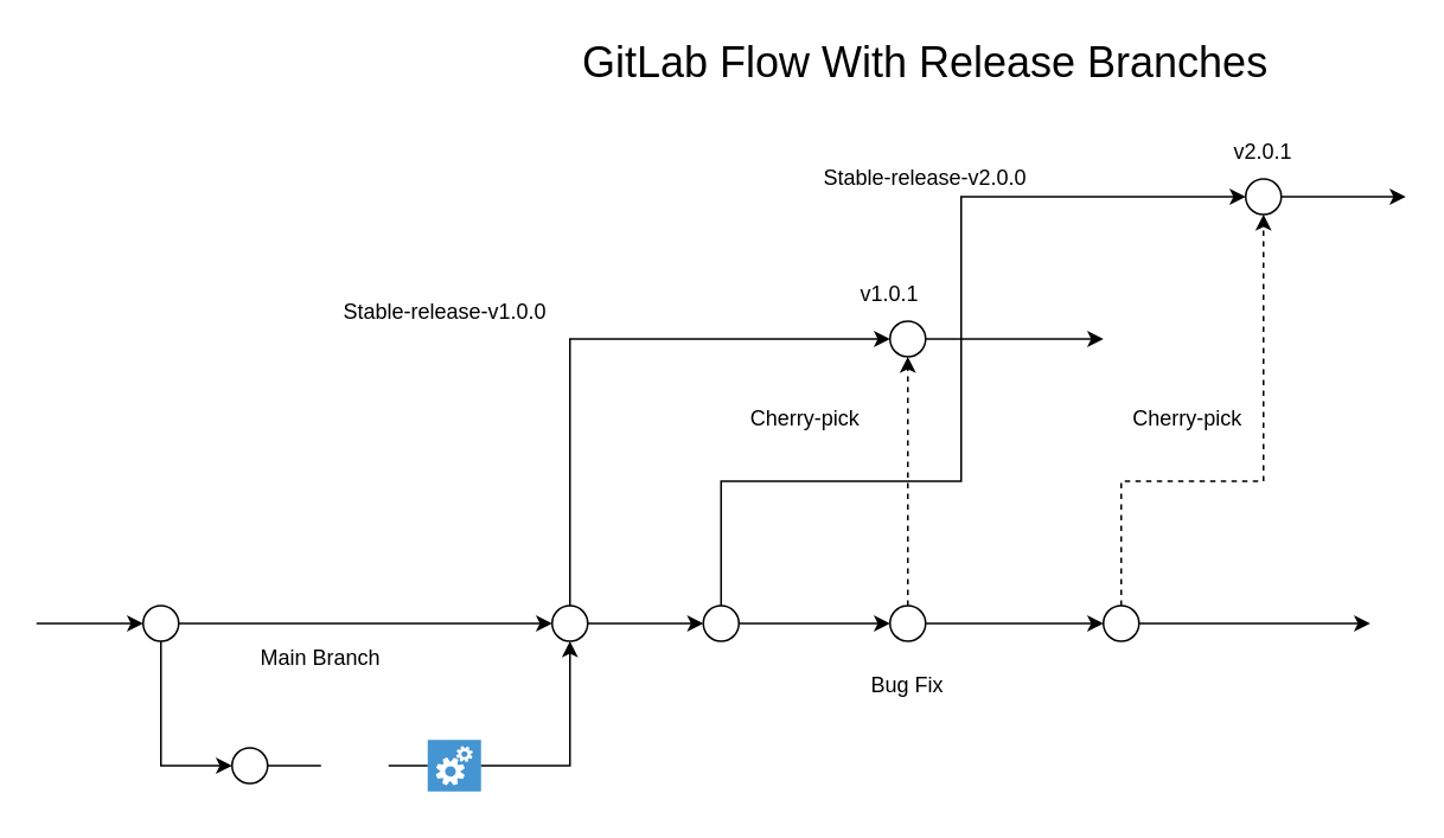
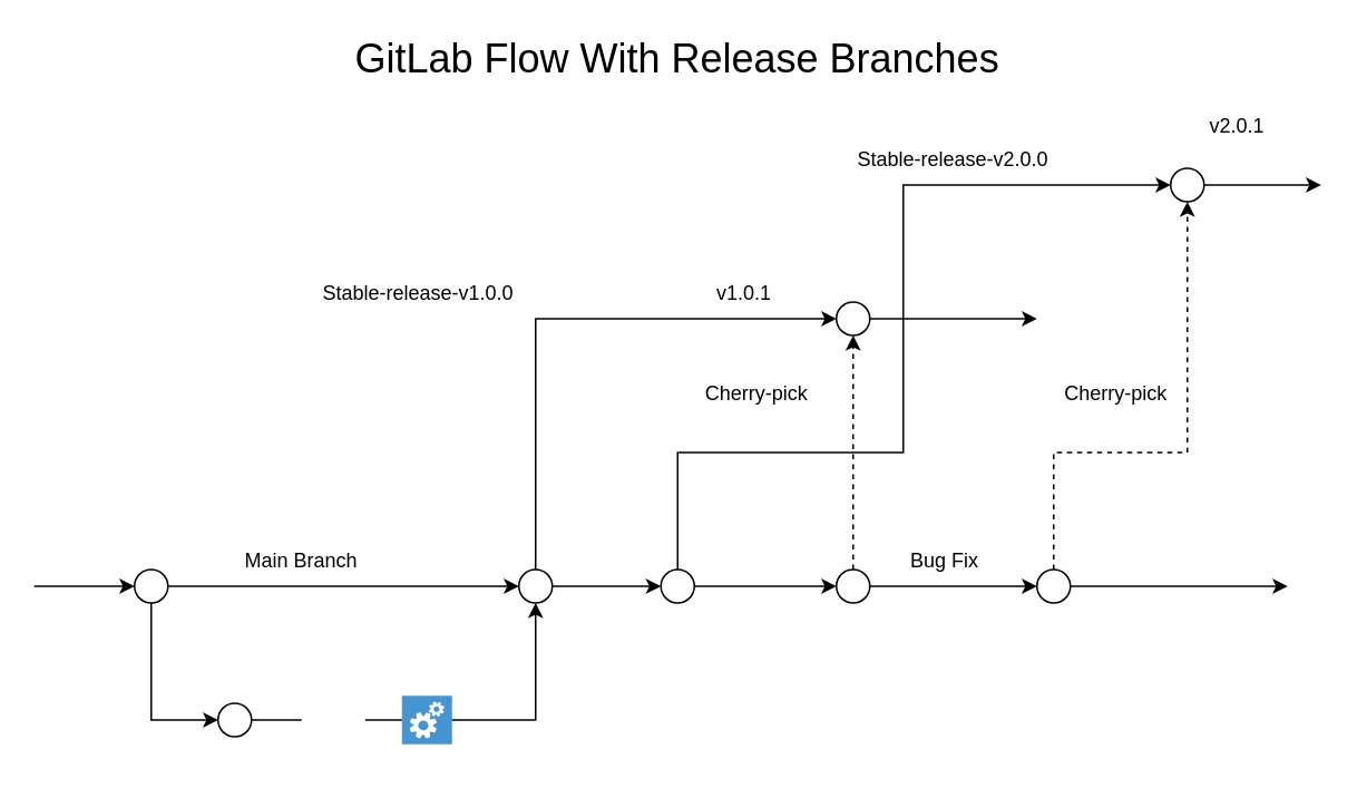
- <mxCell id="36" value="GitLab Flow With Release Branches" style="text;html=1;align=center;verticalAlign=middle;whiteSpace=wrap;rounded=0;fontSize=24;" vertex="1" parent="1"><mxGeometry x="295" y="20" width="450" height="30" as="geometry" /></mxCell>
+ <mxCell id="36" value="GitLab Flow With Release Branches" style="text;html=1;align=center;verticalAlign=middle;whiteSpace=wrap;rounded=0;fontSize=24;" vertex="1" parent="1"><mxGeometry x="180" y="20" width="450" height="30" as="geometry" /></mxCell>
- <mxCell id="34" value="v2.0.1" style="text;html=1;align=center;verticalAlign=middle;whiteSpace=wrap;rounded=0;" vertex="1" parent="1"><mxGeometry x="680" y="70" width="60" height="30" as="geometry" /></mxCell>
+ <mxCell id="34" value="v2.0.1" style="text;html=1;align=center;verticalAlign=middle;whiteSpace=wrap;rounded=0;" vertex="1" parent="1"><mxGeometry x="710" y="60" width="60" height="30" as="geometry" /></mxCell>
- <mxCell id="33" value="Stable-release-v2.0.0" style="text;html=1;align=center;verticalAlign=middle;whiteSpace=wrap;rounded=0;" vertex="1" parent="1"><mxGeometry x="430" y="85" width="180" height="30" as="geometry" /></mxCell>
+ <mxCell id="33" value="Stable-release-v2.0.0" style="text;html=1;align=center;verticalAlign=middle;whiteSpace=wrap;rounded=0;" vertex="1" parent="1"><mxGeometry x="480" y="80" width="180" height="30" as="geometry" /></mxCell>
- <mxCell id="30" value="v1.0.1" style="text;html=1;align=center;verticalAlign=middle;whiteSpace=wrap;rounded=0;" vertex="1" parent="1"><mxGeometry x="470" y="150" width="60" height="30" as="geometry" /></mxCell>
+ <mxCell id="30" value="v1.0.1" style="text;html=1;align=center;verticalAlign=middle;whiteSpace=wrap;rounded=0;" vertex="1" parent="1"><mxGeometry x="415" y="160" width="60" height="30" as="geometry" /></mxCell>
- <mxCell id="28" value="Main Branch" style="text;html=1;align=center;verticalAlign=middle;whiteSpace=wrap;rounded=0;" vertex="1" parent="1"><mxGeometry x="120" y="355" width="120" height="30" as="geometry" /></mxCell>
+ <mxCell id="28" value="Main Branch" style="text;html=1;align=center;verticalAlign=middle;whiteSpace=wrap;rounded=0;" vertex="1" parent="1"><mxGeometry x="120" y="320" width="120" height="30" as="geometry" /></mxCell>
- <mxCell id="35" value="Bug Fix" style="text;html=1;align=center;verticalAlign=middle;whiteSpace=wrap;rounded=0;" vertex="1" parent="1"><mxGeometry x="480" y="370" width="60" height="30" as="geometry" /></mxCell>
+ <mxCell id="35" value="Bug Fix" style="text;html=1;align=center;verticalAlign=middle;whiteSpace=wrap;rounded=0;" vertex="1" parent="1"><mxGeometry x="535" y="320" width="60" height="30" as="geometry" /></mxCell>
